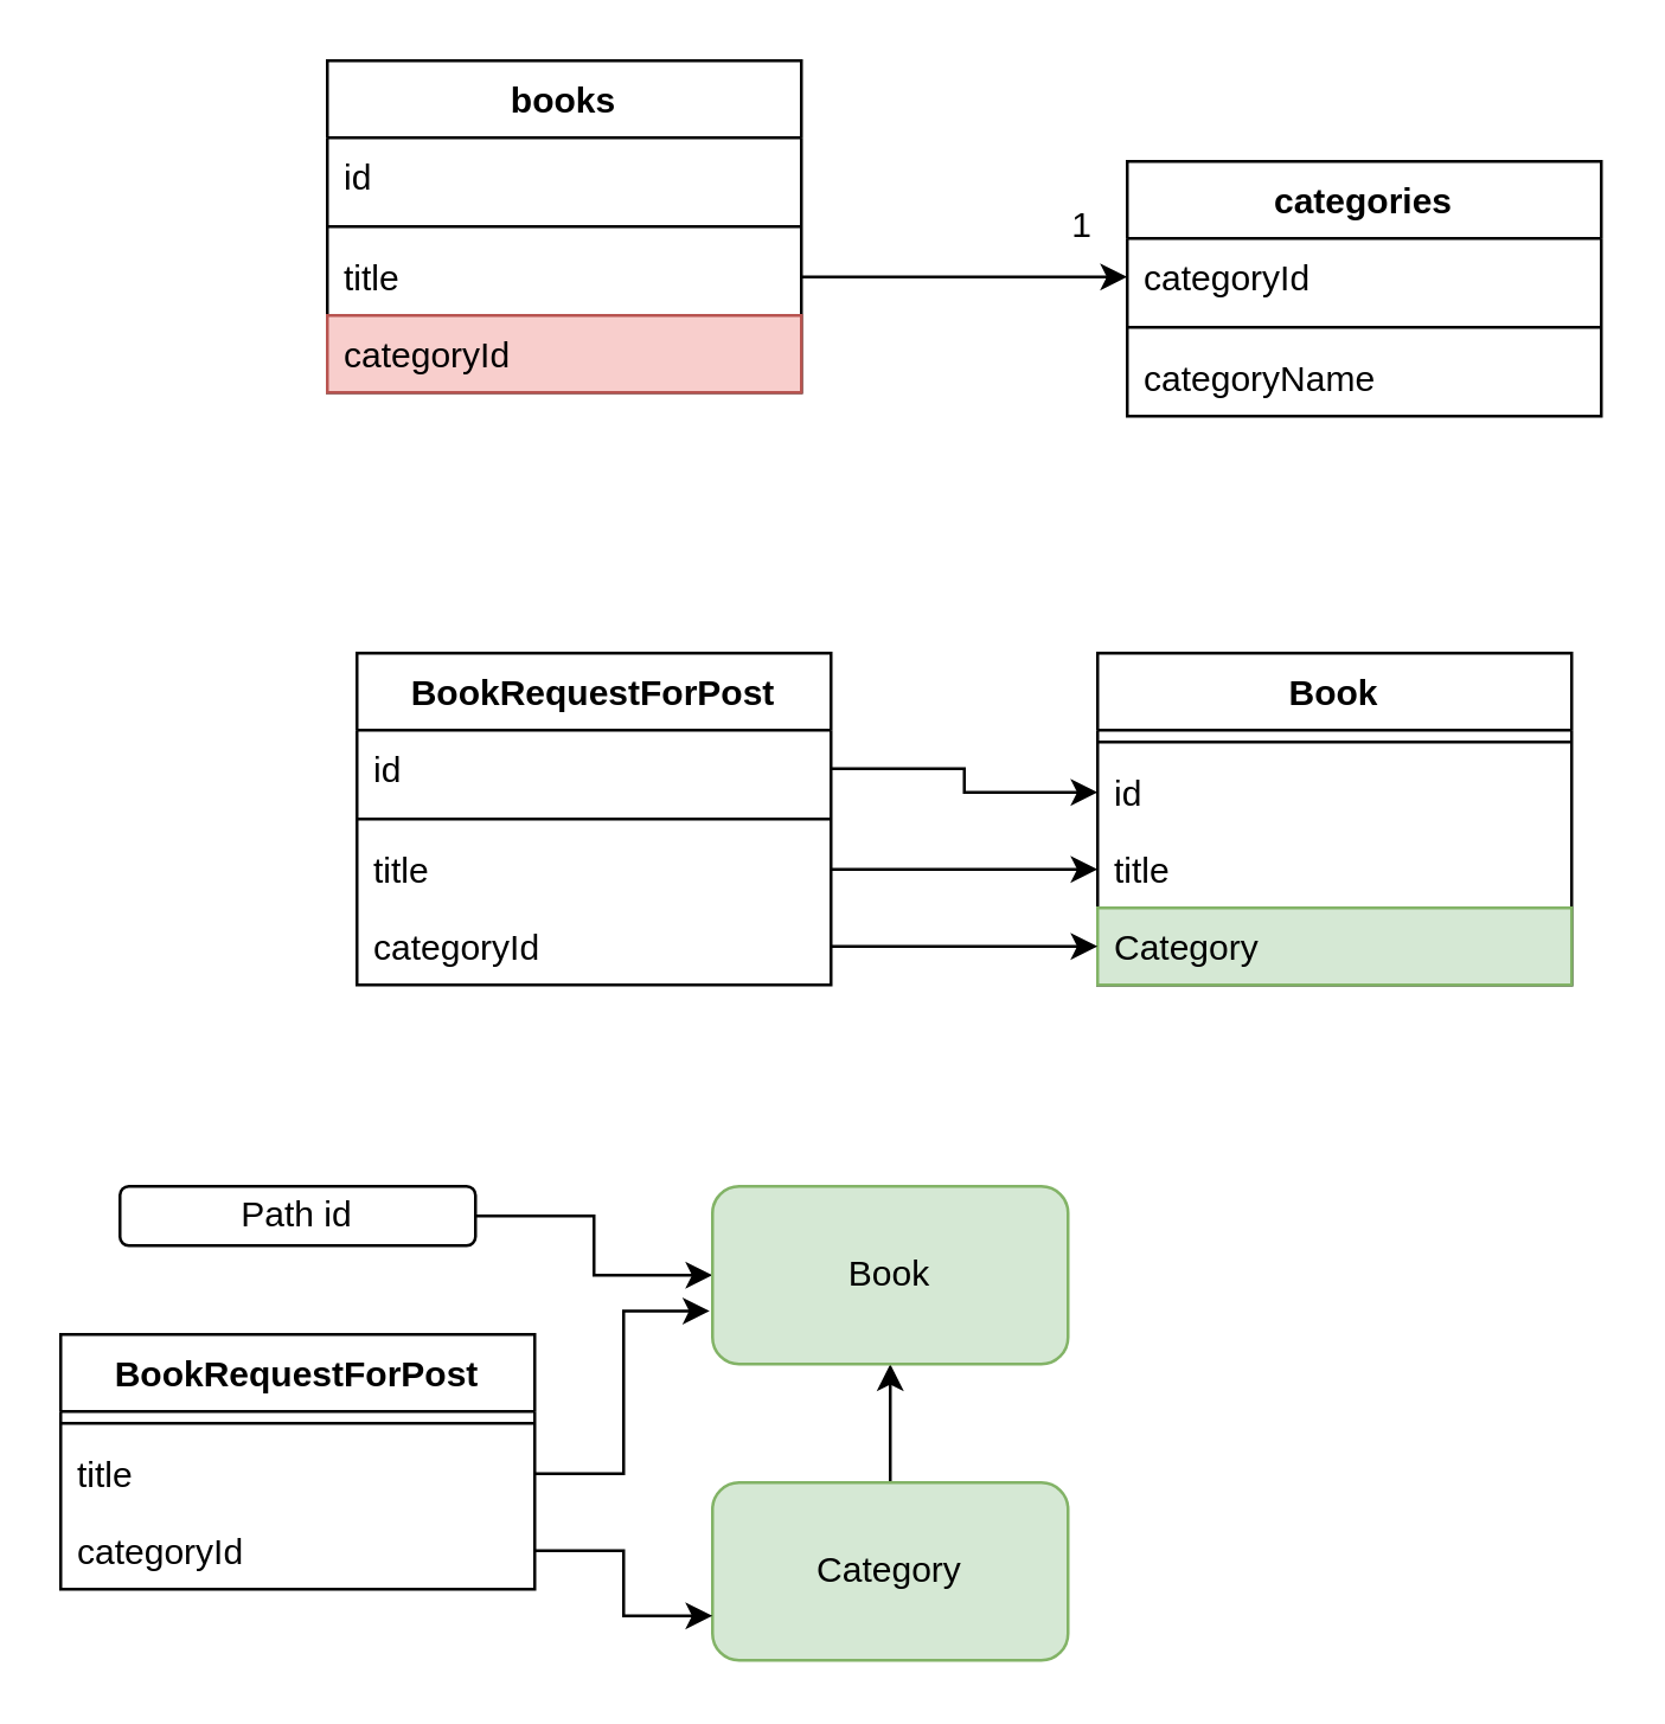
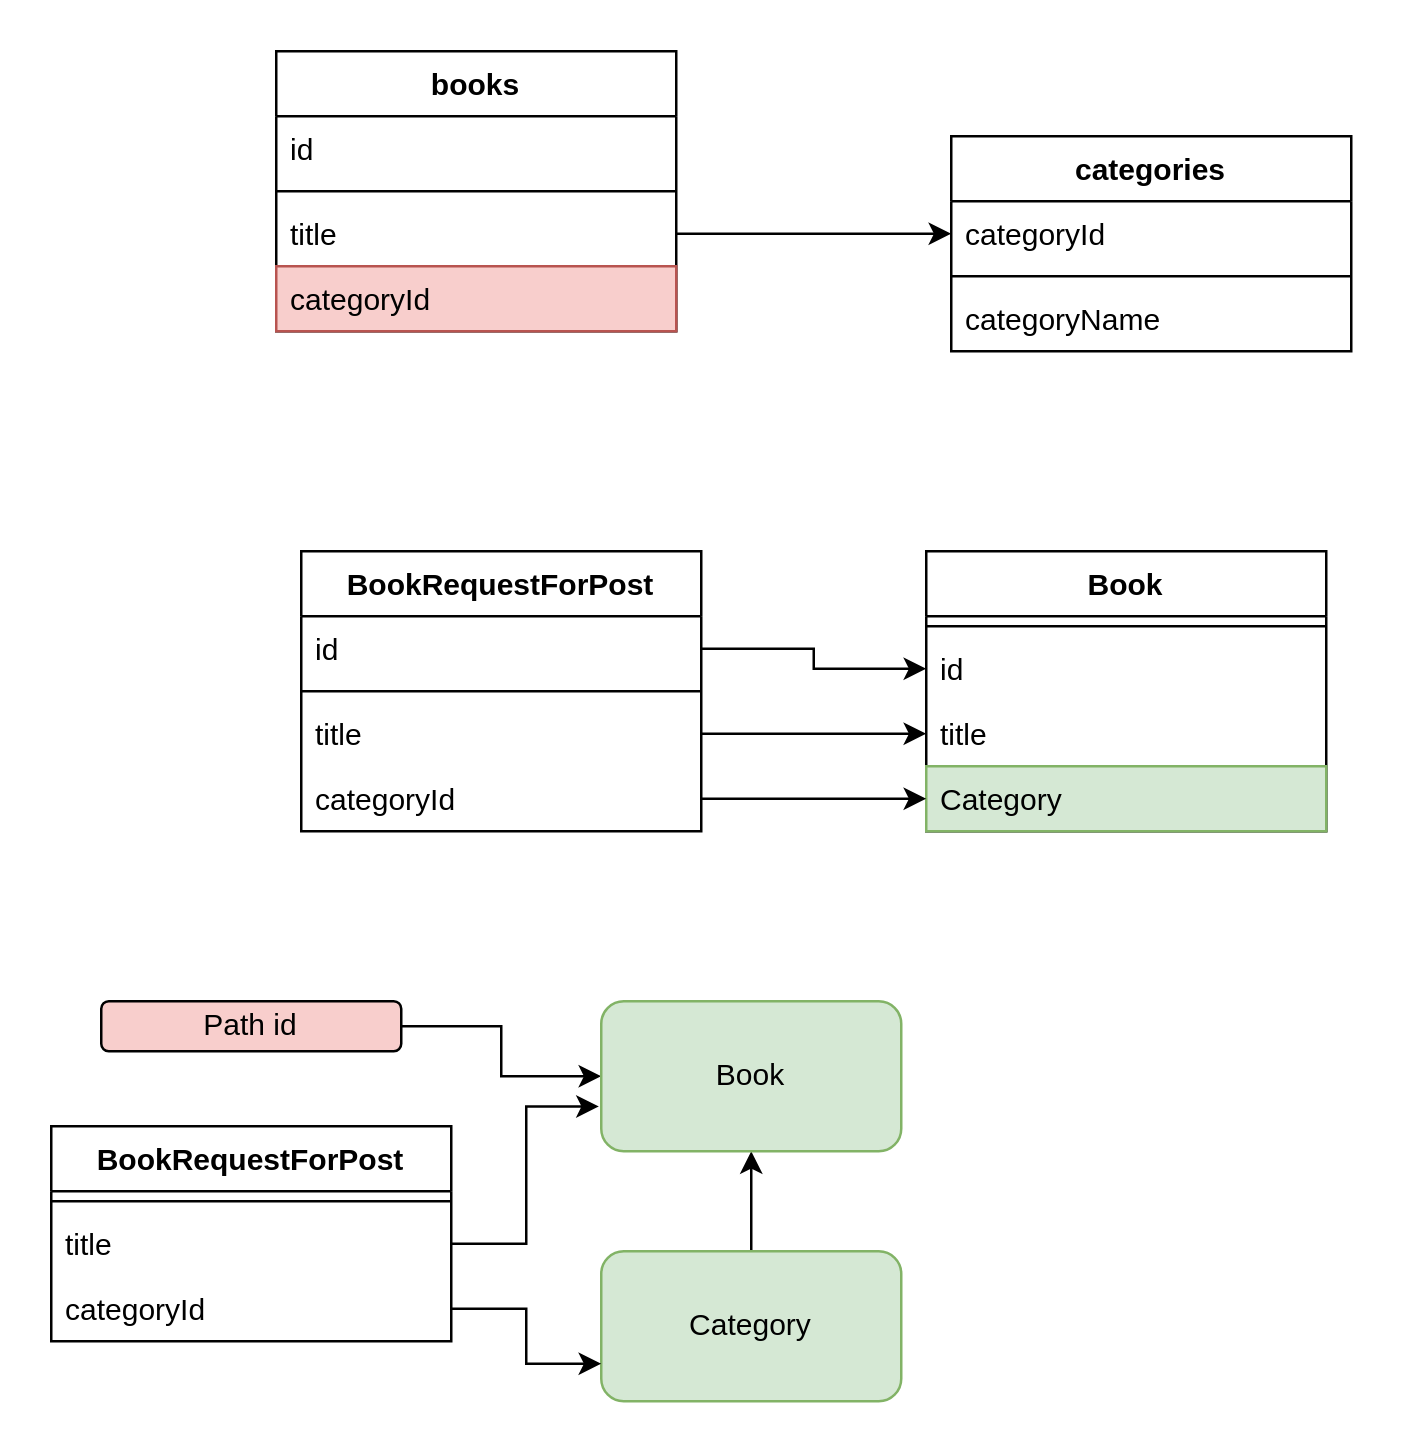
- <mxCell id="12" value="1" style="text;html=1;strokeColor=none;fillColor=none;align=center;verticalAlign=middle;whiteSpace=wrap;rounded=0;" vertex="1" parent="1"><mxGeometry x="350" y="66" width="30" height="20" as="geometry" /></mxCell>
- <mxCell id="31" value="Path id" style="rounded=1;whiteSpace=wrap;html=1;" vertex="1" parent="1"><mxGeometry x="40" y="400" width="120" height="20" as="geometry" /></mxCell>
+ <mxCell id="31" value="Path id" style="rounded=1;whiteSpace=wrap;html=1;fillColor=#f8cecc;" vertex="1" parent="1"><mxGeometry x="40" y="400" width="120" height="20" as="geometry" /></mxCell>
